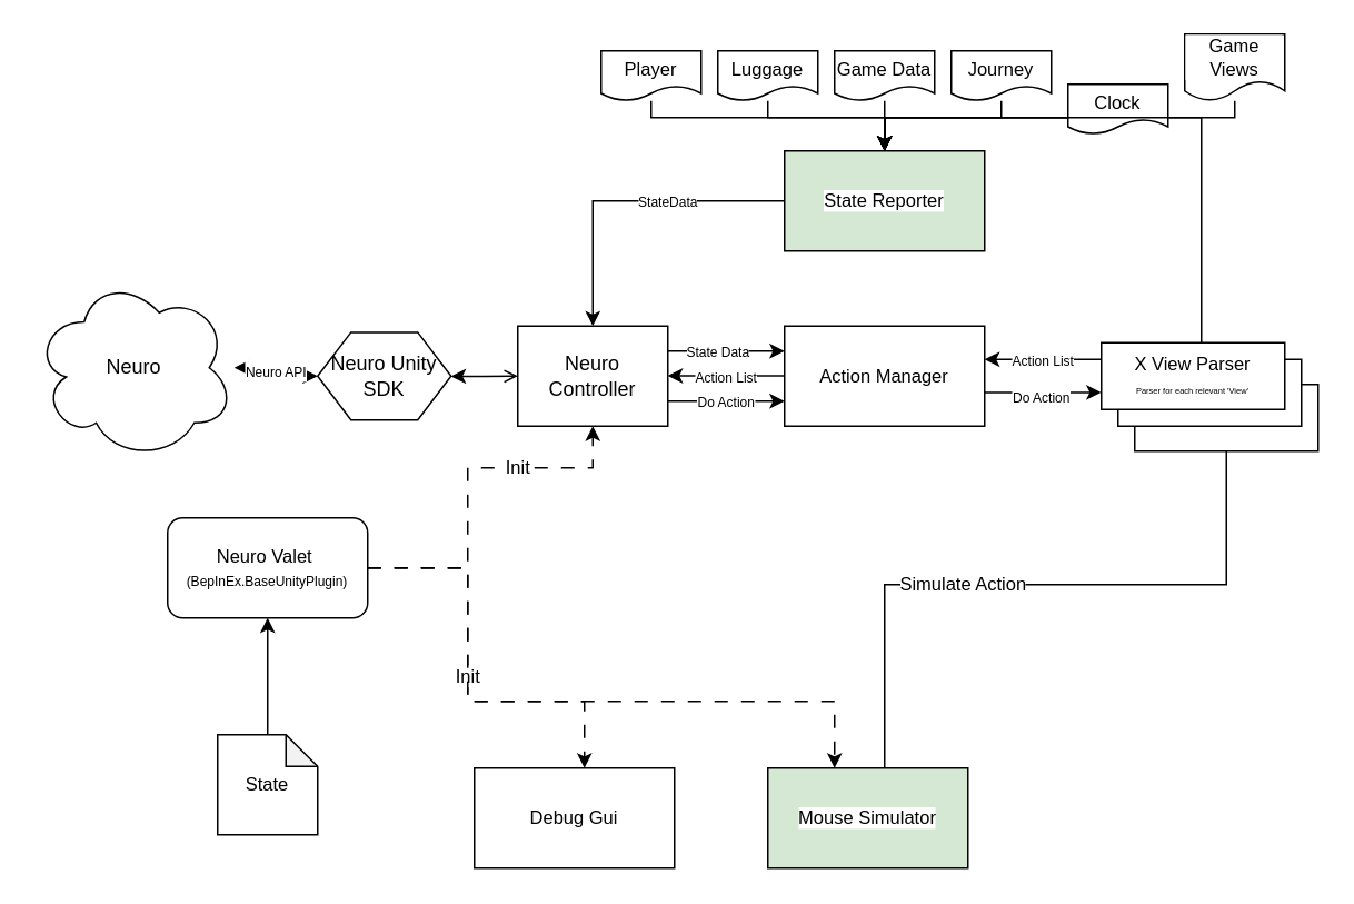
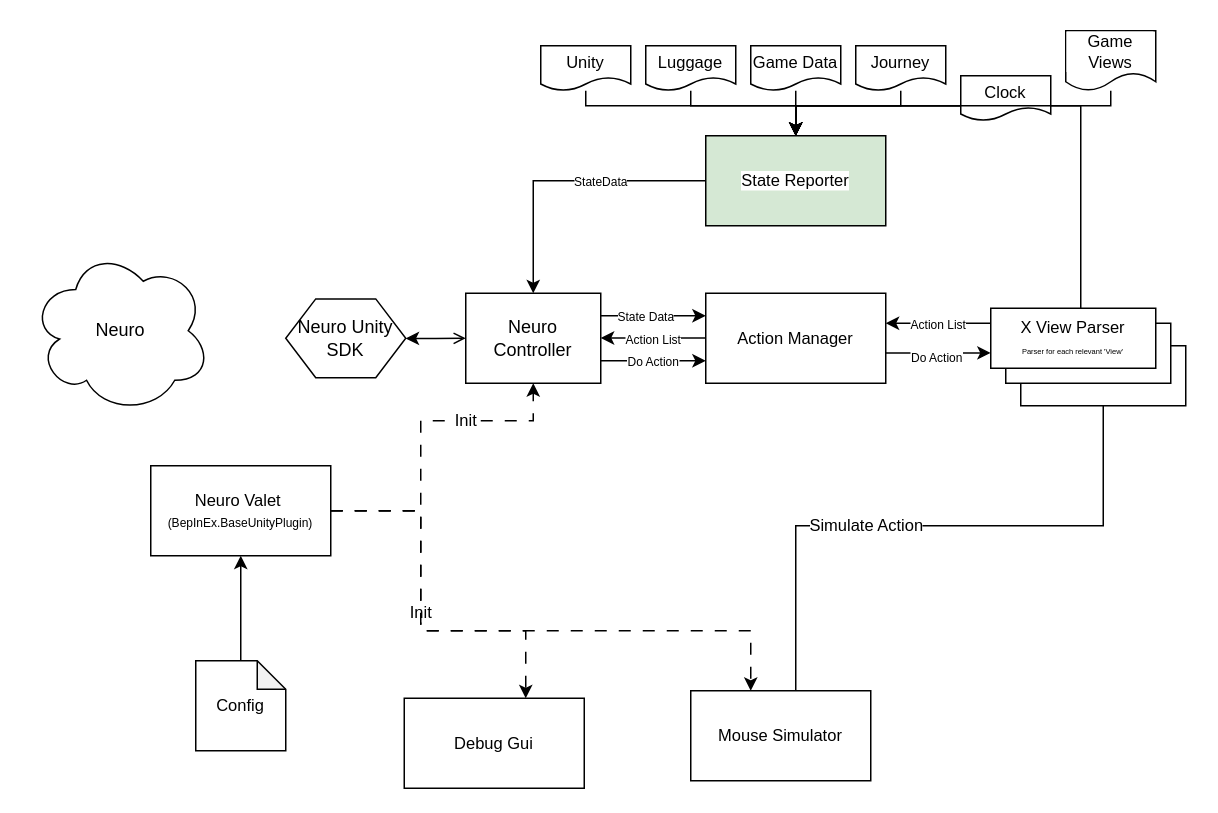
- <mxCell id="25" value="Player" style="shape=document;whiteSpace=wrap;html=1;boundedLbl=1;fontFamily=Helvetica;fontSize=11;fontColor=default;labelBackgroundColor=default;" vertex="1" parent="1"><mxGeometry x="360" y="30" width="60" height="30" as="geometry" /></mxCell>
+ <mxCell id="25" value="Unity" style="shape=document;whiteSpace=wrap;html=1;boundedLbl=1;fontFamily=Helvetica;fontSize=11;fontColor=default;labelBackgroundColor=default;" vertex="1" parent="1"><mxGeometry x="360" y="30" width="60" height="30" as="geometry" /></mxCell>
- <mxCell id="6" value="&lt;font style=&quot;font-size: 8px;&quot;&gt;Neuro API&lt;/font&gt;" style="edgeStyle=orthogonalEdgeStyle;rounded=0;orthogonalLoop=1;jettySize=auto;html=1;startArrow=classic;startFill=1;exitX=0;exitY=0.5;exitDx=0;exitDy=0;" edge="1" parent="1" source="8" target="5"><mxGeometry relative="1" as="geometry"><mxPoint x="220" y="225" as="sourcePoint" /></mxGeometry></mxCell>
- <mxCell id="16" value="Neuro Valet&amp;nbsp;&lt;br&gt;&lt;font style=&quot;font-size: 8px;&quot;&gt;(BepInEx.BaseUnityPlugin)&lt;/font&gt;" style="whiteSpace=wrap;html=1;fontFamily=Helvetica;fontSize=11;fontColor=default;labelBackgroundColor=default;rounded=1;" vertex="1" parent="1"><mxGeometry x="100" y="310" width="120" height="60" as="geometry" /></mxCell>
+ <mxCell id="16" value="Neuro Valet&amp;nbsp;&lt;br&gt;&lt;font style=&quot;font-size: 8px;&quot;&gt;(BepInEx.BaseUnityPlugin)&lt;/font&gt;" style="rounded=0;whiteSpace=wrap;html=1;fontFamily=Helvetica;fontSize=11;fontColor=default;labelBackgroundColor=default;" vertex="1" parent="1"><mxGeometry x="100" y="310" width="120" height="60" as="geometry" /></mxCell>
- <mxCell id="38" value="State" style="shape=note;whiteSpace=wrap;html=1;backgroundOutline=1;darkOpacity=0.05;fontFamily=Helvetica;fontSize=11;fontColor=default;labelBackgroundColor=default;size=19;" vertex="1" parent="1"><mxGeometry x="130" y="440" width="60" height="60" as="geometry" /></mxCell>
+ <mxCell id="38" value="Config" style="shape=note;whiteSpace=wrap;html=1;backgroundOutline=1;darkOpacity=0.05;fontFamily=Helvetica;fontSize=11;fontColor=default;labelBackgroundColor=default;size=19;" vertex="1" parent="1"><mxGeometry x="130" y="440" width="60" height="60" as="geometry" /></mxCell>
- <mxCell id="17" value="Debug Gui" style="rounded=0;whiteSpace=wrap;html=1;fontFamily=Helvetica;fontSize=11;fontColor=default;labelBackgroundColor=default;" vertex="1" parent="1"><mxGeometry x="284" y="460" width="120" height="60" as="geometry" /></mxCell>
+ <mxCell id="17" value="Debug Gui" style="rounded=0;whiteSpace=wrap;html=1;fontFamily=Helvetica;fontSize=11;fontColor=default;labelBackgroundColor=default;" vertex="1" parent="1"><mxGeometry x="269" y="465" width="120" height="60" as="geometry" /></mxCell>
- <mxCell id="18" value="Mouse Simulator" style="rounded=0;whiteSpace=wrap;html=1;fontFamily=Helvetica;fontSize=11;fontColor=default;labelBackgroundColor=default;fillColor=#d5e8d4;" vertex="1" parent="1"><mxGeometry x="460" y="460" width="120" height="60" as="geometry" /></mxCell>
+ <mxCell id="18" value="Mouse Simulator" style="rounded=0;whiteSpace=wrap;html=1;fontFamily=Helvetica;fontSize=11;fontColor=default;labelBackgroundColor=default;" vertex="1" parent="1"><mxGeometry x="460" y="460" width="120" height="60" as="geometry" /></mxCell>
